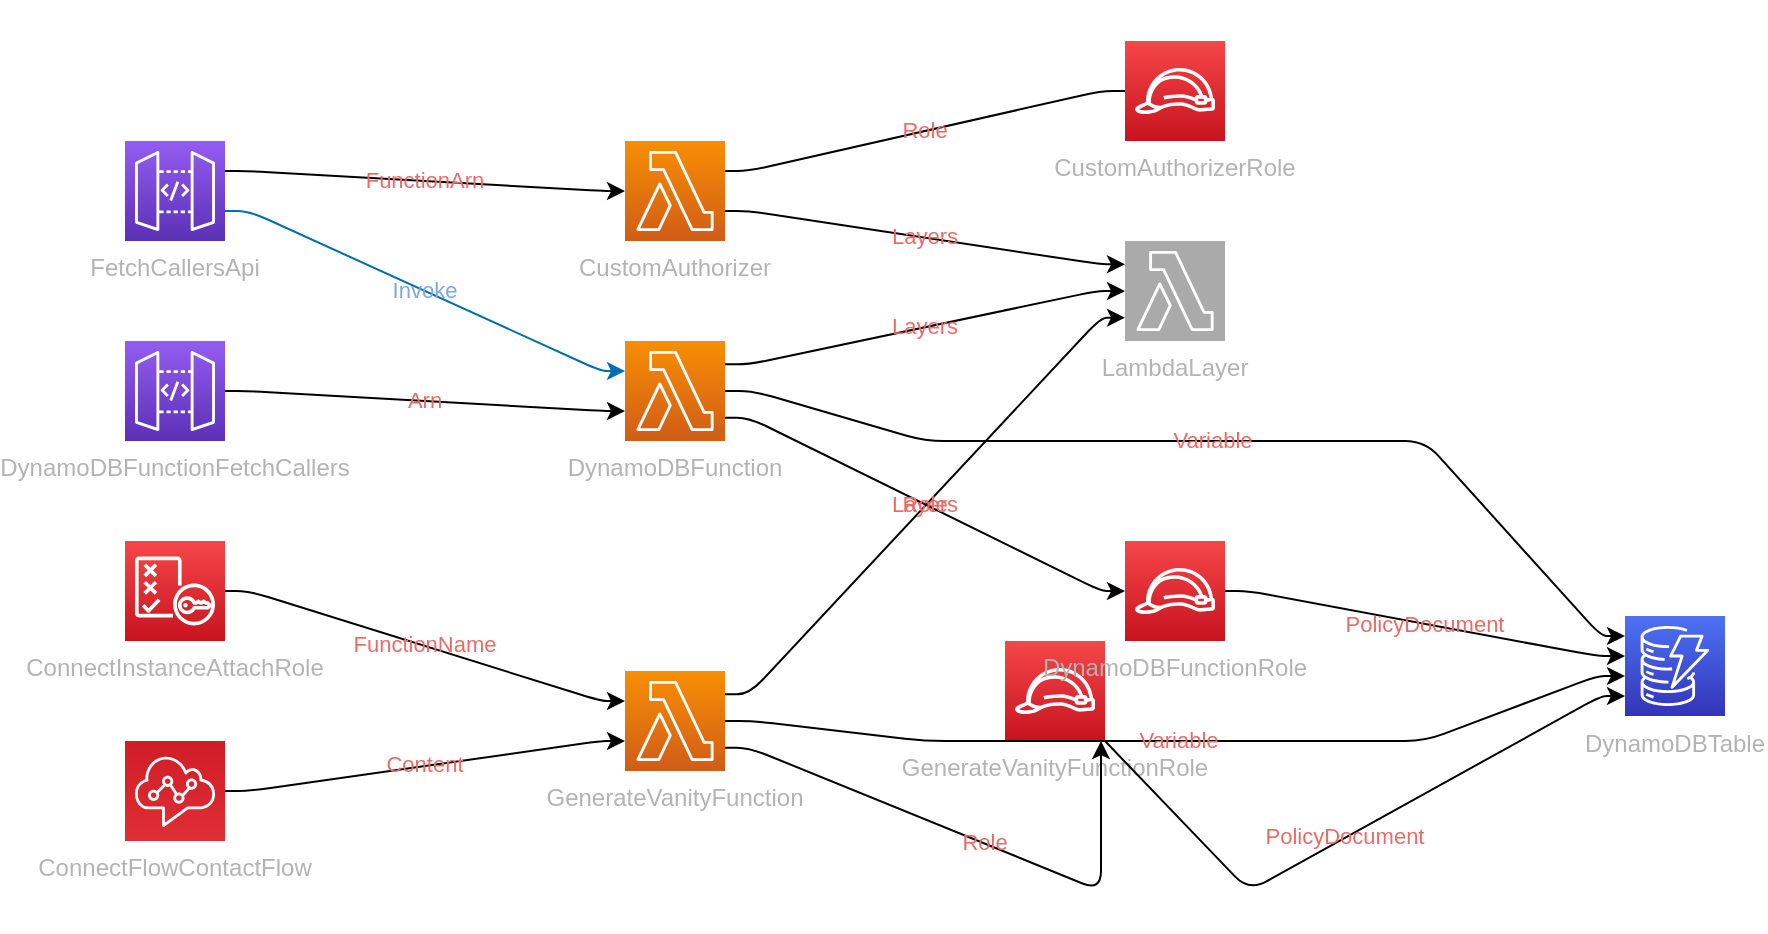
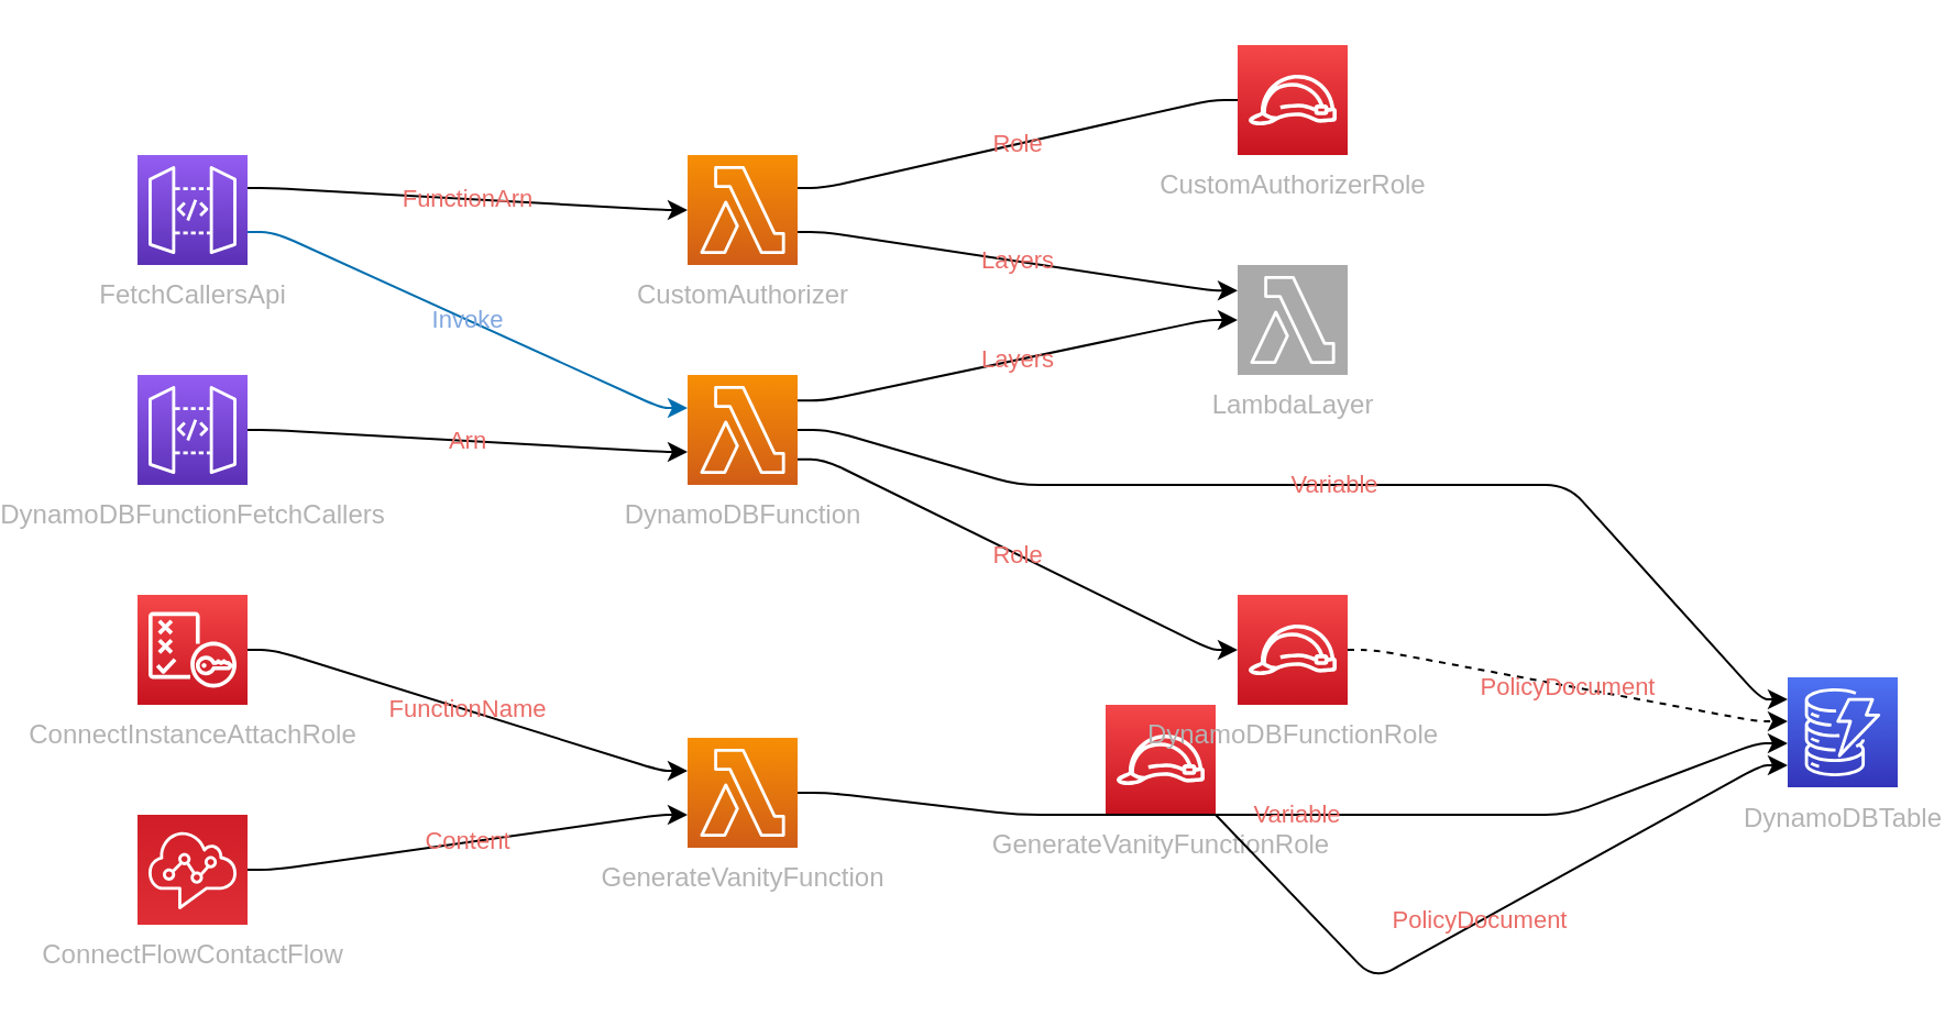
- <mxCell id="14" value="Layers" style="edgeStyle=orthogonalEdgeStyle;rounded=1;orthogonalLoop=1;jettySize=auto;html=1;labelBackgroundColor=none;fontColor=#EA6B66;noEdgeStyle=1;orthogonal=1;" parent="1" source="3" target="13" edge="1"><mxGeometry relative="1" as="geometry"><Array as="points"><mxPoint x="332" y="346.667" /><mxPoint x="508" y="158.333" /></Array></mxGeometry></mxCell>
- <mxCell id="22" value="PolicyDocument" style="edgeStyle=orthogonalEdgeStyle;rounded=1;orthogonalLoop=1;jettySize=auto;html=1;labelBackgroundColor=none;fontColor=#EA6B66;noEdgeStyle=1;orthogonal=1;" parent="1" source="6" target="2" edge="1"><mxGeometry relative="1" as="geometry"><Array as="points"><mxPoint x="582" y="295" /><mxPoint x="756" y="327.5" /></Array></mxGeometry></mxCell>
+ <mxCell id="22" value="PolicyDocument" style="edgeStyle=orthogonalEdgeStyle;rounded=1;orthogonalLoop=1;jettySize=auto;html=1;labelBackgroundColor=none;fontColor=#EA6B66;noEdgeStyle=1;orthogonal=1;dashed=1;" parent="1" source="6" target="2" edge="1"><mxGeometry relative="1" as="geometry"><Array as="points"><mxPoint x="582" y="295" /><mxPoint x="756" y="327.5" /></Array></mxGeometry></mxCell>
- <mxCell id="16" value="Role" style="edgeStyle=orthogonalEdgeStyle;rounded=1;orthogonalLoop=1;jettySize=auto;html=1;labelBackgroundColor=none;fontColor=#EA6B66;noEdgeStyle=1;orthogonal=1;" parent="1" source="3" target="4" edge="1"><mxGeometry relative="1" as="geometry"><Array as="points"><mxPoint x="332" y="373.333" /><mxPoint x="508" y="445" /></Array></mxGeometry></mxCell>
